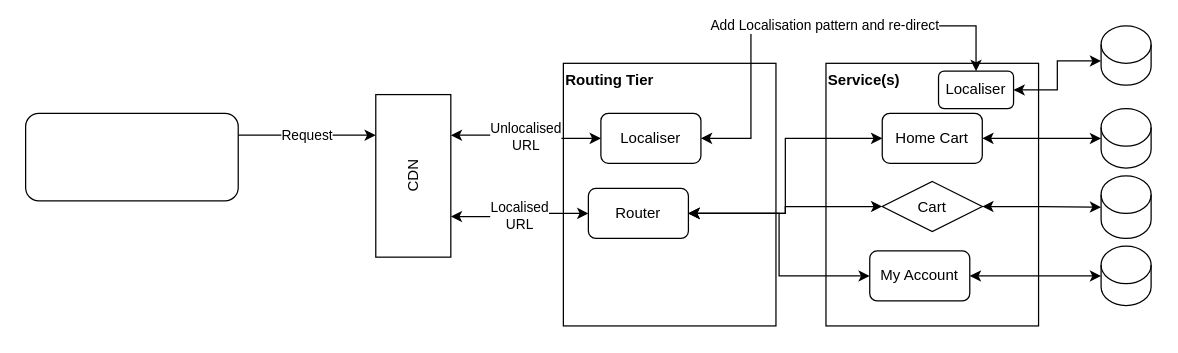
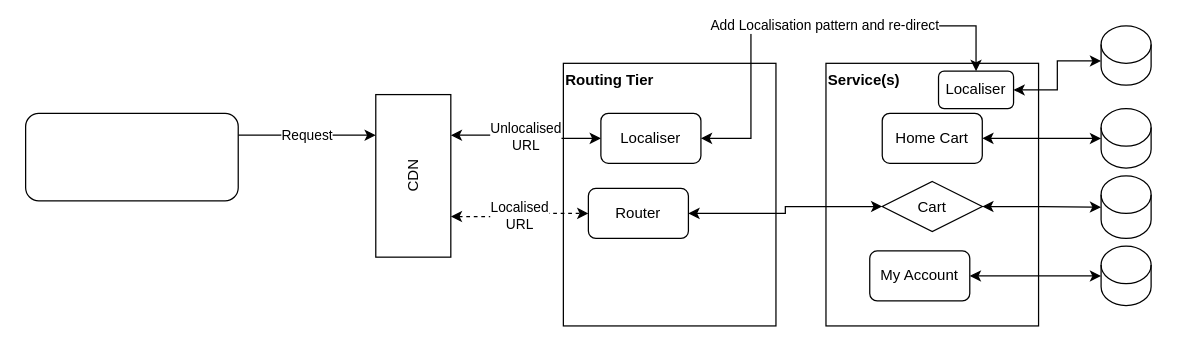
- <mxCell id="18" style="edgeStyle=orthogonalEdgeStyle;rounded=0;orthogonalLoop=1;jettySize=auto;html=1;exitX=1;exitY=0.5;exitDx=0;exitDy=0;entryX=0;entryY=0.5;entryDx=0;entryDy=0;startArrow=classic;startFill=1;" parent="1" source="9" target="12" edge="1"><mxGeometry relative="1" as="geometry" /></mxCell>
- <mxCell id="7" value="Localised&lt;br&gt;URL" style="edgeStyle=orthogonalEdgeStyle;rounded=0;orthogonalLoop=1;jettySize=auto;html=1;exitX=0.25;exitY=1;exitDx=0;exitDy=0;entryX=0;entryY=0.5;entryDx=0;entryDy=0;startArrow=classic;startFill=1;" parent="1" source="8" target="9" edge="1"><mxGeometry relative="1" as="geometry" /></mxCell>
+ <mxCell id="7" value="Localised&lt;br&gt;URL" style="edgeStyle=orthogonalEdgeStyle;rounded=0;orthogonalLoop=1;jettySize=auto;html=1;exitX=0.25;exitY=1;exitDx=0;exitDy=0;entryX=0;entryY=0.5;entryDx=0;entryDy=0;startArrow=classic;startFill=1;dashed=1;" parent="1" source="8" target="9" edge="1"><mxGeometry relative="1" as="geometry" /></mxCell>
- <mxCell id="19" style="edgeStyle=orthogonalEdgeStyle;rounded=0;orthogonalLoop=1;jettySize=auto;html=1;exitX=1;exitY=0.5;exitDx=0;exitDy=0;entryX=0;entryY=0.5;entryDx=0;entryDy=0;startArrow=classic;startFill=1;" parent="1" source="9" target="16" edge="1"><mxGeometry relative="1" as="geometry" /></mxCell>
